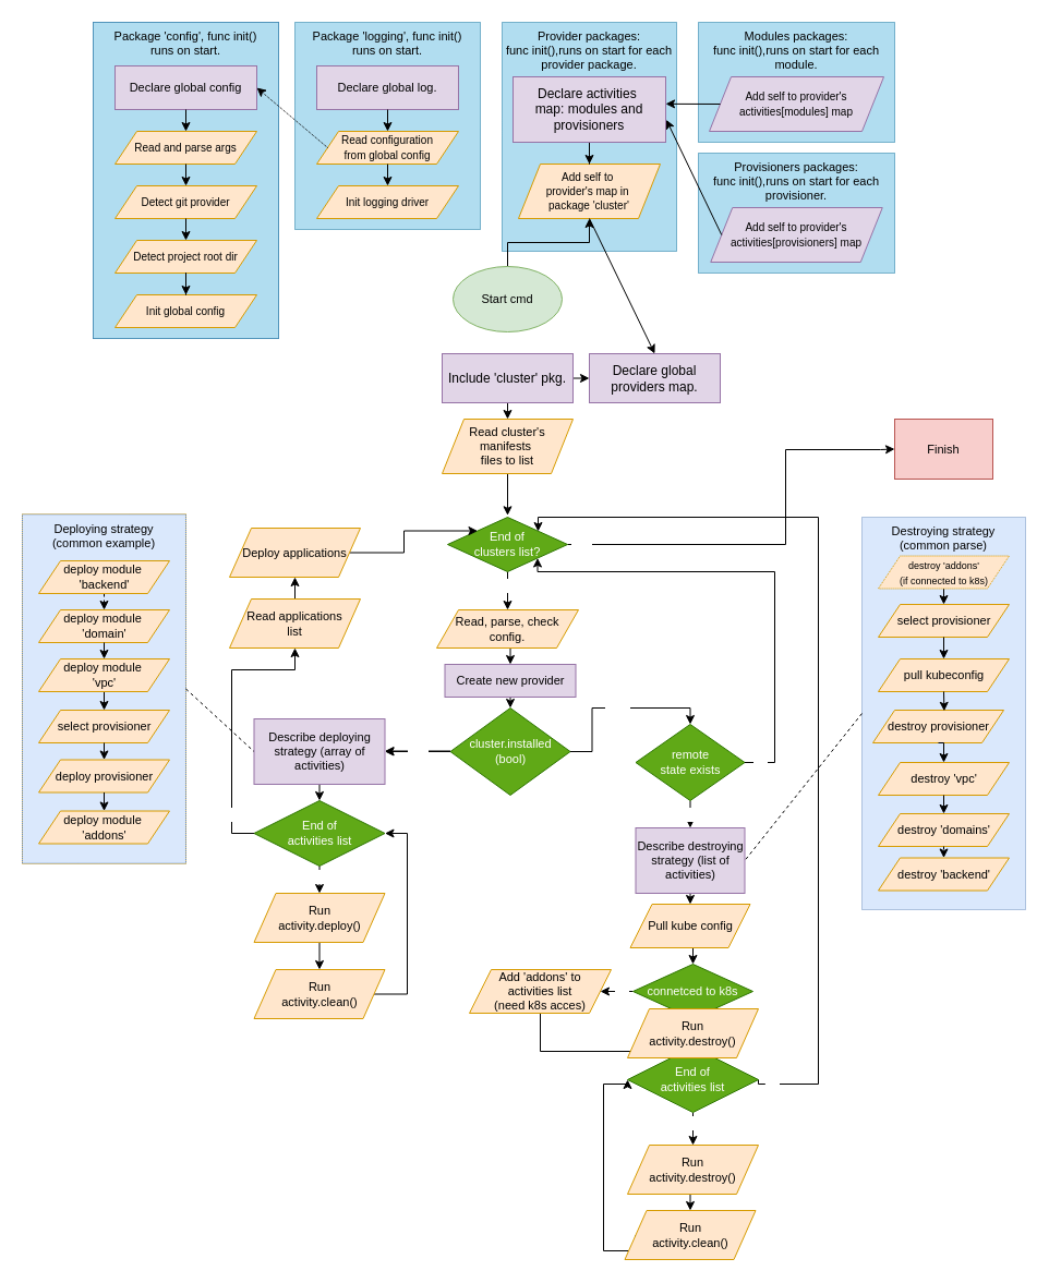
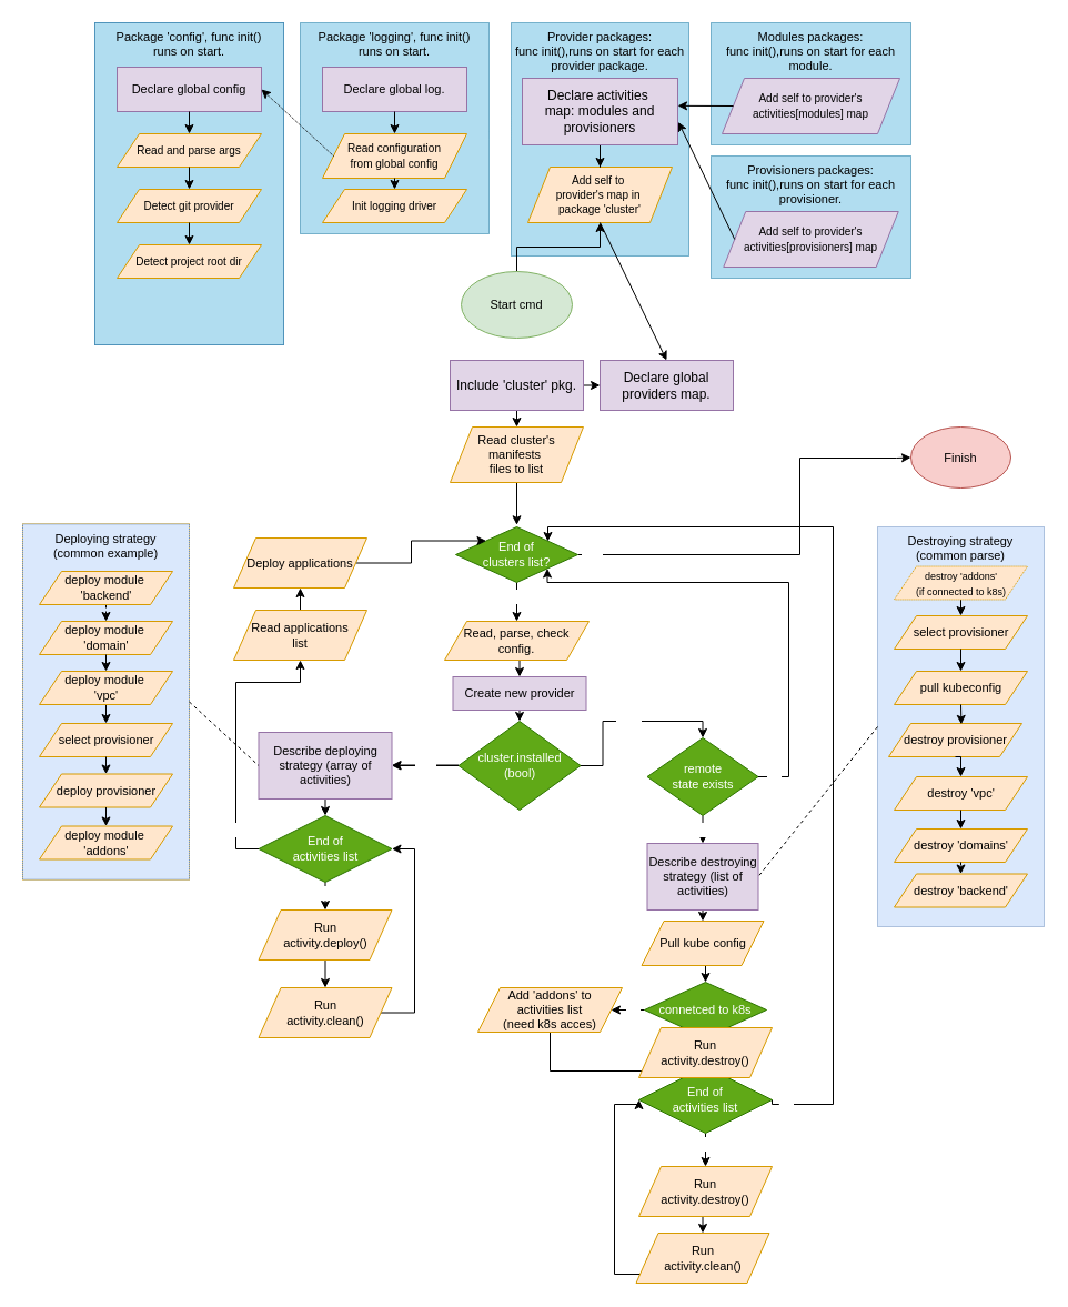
- <mxCell id="8" value="&lt;font style=&quot;font-size: 10px&quot;&gt;Read configuration&lt;br&gt;from global config&lt;br&gt;&lt;/font&gt;" style="shape=parallelogram;perimeter=parallelogramPerimeter;whiteSpace=wrap;html=1;fixedSize=1;labelBackgroundColor=none;fontSize=11;align=center;fillColor=#ffe6cc;strokeColor=#d79b00;fontColor=#000000;" parent="5" vertex="1"><mxGeometry x="20" y="100" width="130" height="30" as="geometry" /></mxCell>
+ <mxCell id="8" value="&lt;font style=&quot;font-size: 10px&quot;&gt;Read configuration&lt;br&gt;from global config&lt;br&gt;&lt;/font&gt;" style="shape=parallelogram;perimeter=parallelogramPerimeter;whiteSpace=wrap;html=1;fixedSize=1;labelBackgroundColor=none;fontSize=11;align=center;fillColor=#ffe6cc;strokeColor=#d79b00;fontColor=#000000;" parent="5" vertex="1"><mxGeometry x="20" y="100" width="130" height="40" as="geometry" /></mxCell>
- <mxCell id="23" style="edgeStyle=orthogonalEdgeStyle;rounded=0;orthogonalLoop=1;jettySize=auto;html=1;exitX=0.5;exitY=1;exitDx=0;exitDy=0;fontSize=11;fontColor=#000000;" parent="13" source="20" target="22" edge="1"><mxGeometry relative="1" as="geometry" /></mxCell>
- <mxCell id="22" value="&lt;span style=&quot;font-size: 10px&quot;&gt;Init global config&lt;/span&gt;" style="shape=parallelogram;perimeter=parallelogramPerimeter;whiteSpace=wrap;html=1;fixedSize=1;labelBackgroundColor=none;fontSize=11;align=center;container=0;fillColor=#ffe6cc;strokeColor=#d79b00;fontColor=#000000;" parent="13" vertex="1"><mxGeometry x="20" y="250" width="130" height="30" as="geometry" /></mxCell>
- <mxCell id="82" value="Finish" style="whiteSpace=wrap;html=1;labelBackgroundColor=none;fontSize=11;align=center;fillColor=#f8cecc;strokeColor=#b85450;fontColor=#000000;rounded=0;" parent="1" vertex="1"><mxGeometry x="820" y="384" width="90" height="55" as="geometry" /></mxCell>
+ <mxCell id="82" value="Finish" style="ellipse;whiteSpace=wrap;html=1;labelBackgroundColor=none;fontSize=11;align=center;fillColor=#f8cecc;strokeColor=#b85450;fontColor=#000000;" parent="1" vertex="1"><mxGeometry x="820" y="384" width="90" height="55" as="geometry" /></mxCell>
